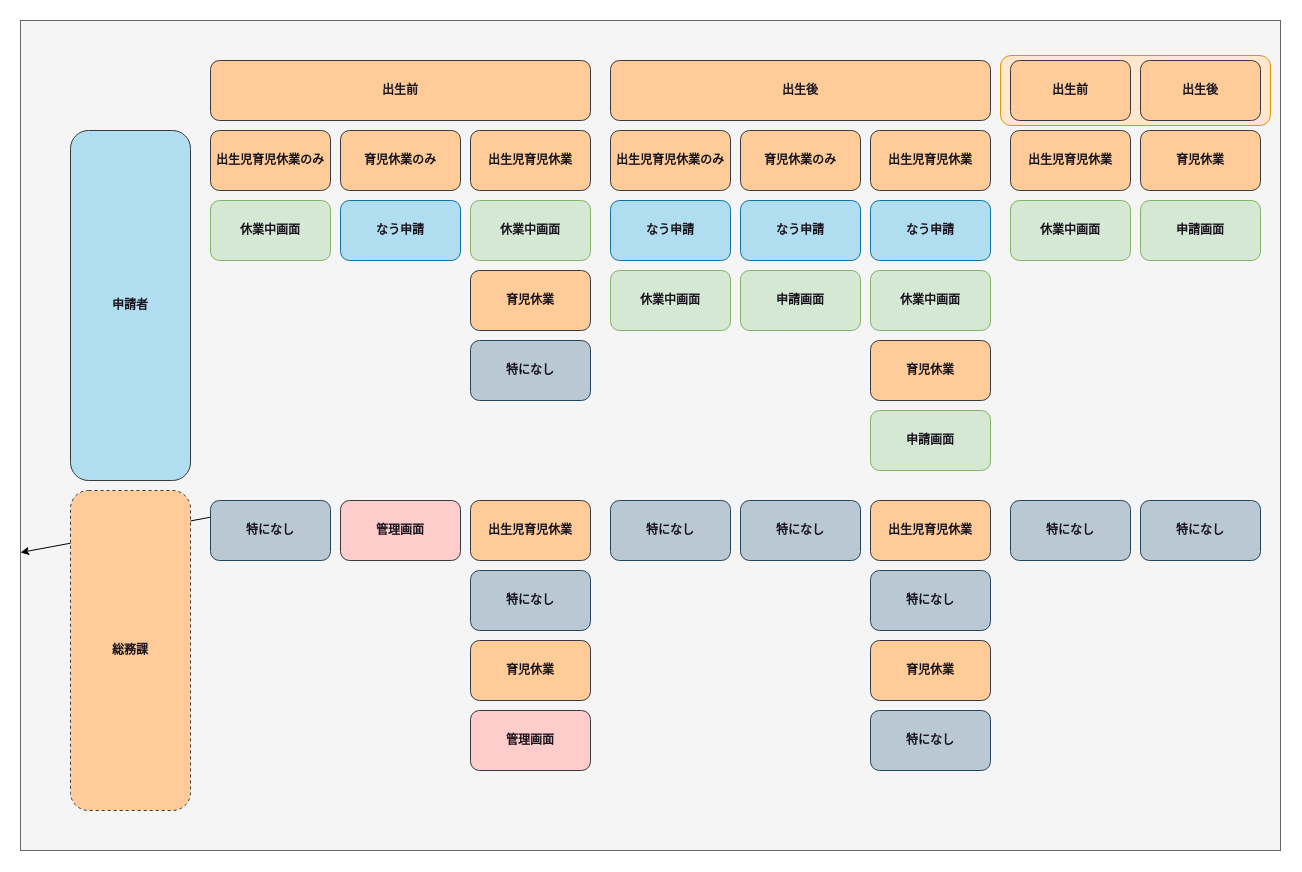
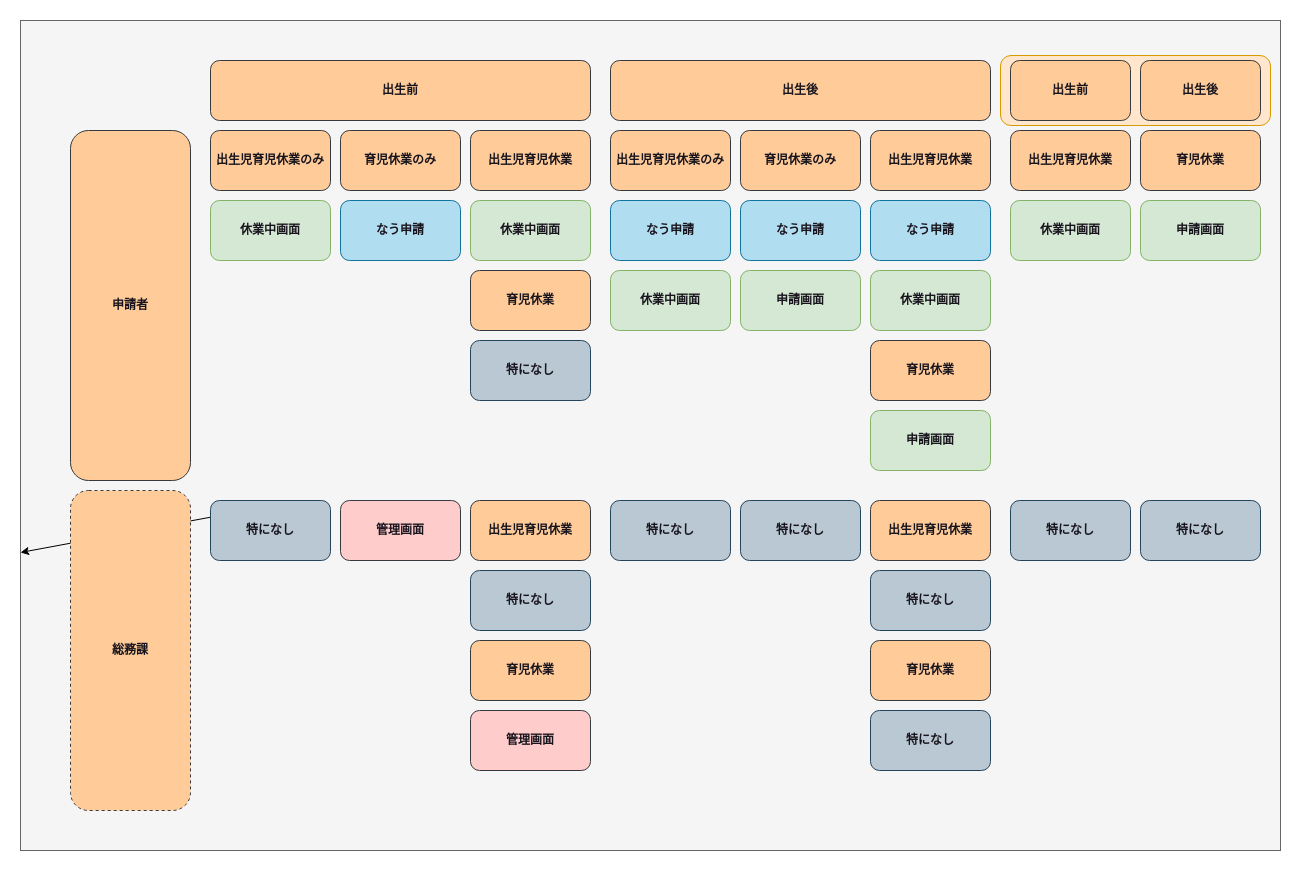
- <mxCell id="5" value="&lt;font color=&quot;#18141d&quot;&gt;&lt;b&gt;申請者&lt;/b&gt;&lt;/font&gt;" style="rounded=1;whiteSpace=wrap;html=1;fillColor=#b1ddf0;strokeColor=#36393d;" vertex="1" parent="1"><mxGeometry x="70" y="130" width="120" height="350" as="geometry" /></mxCell>
+ <mxCell id="5" value="&lt;font color=&quot;#18141d&quot;&gt;&lt;b&gt;申請者&lt;/b&gt;&lt;/font&gt;" style="rounded=1;whiteSpace=wrap;html=1;fillColor=#ffcc99;strokeColor=#36393d;" vertex="1" parent="1"><mxGeometry x="70" y="130" width="120" height="350" as="geometry" /></mxCell>
